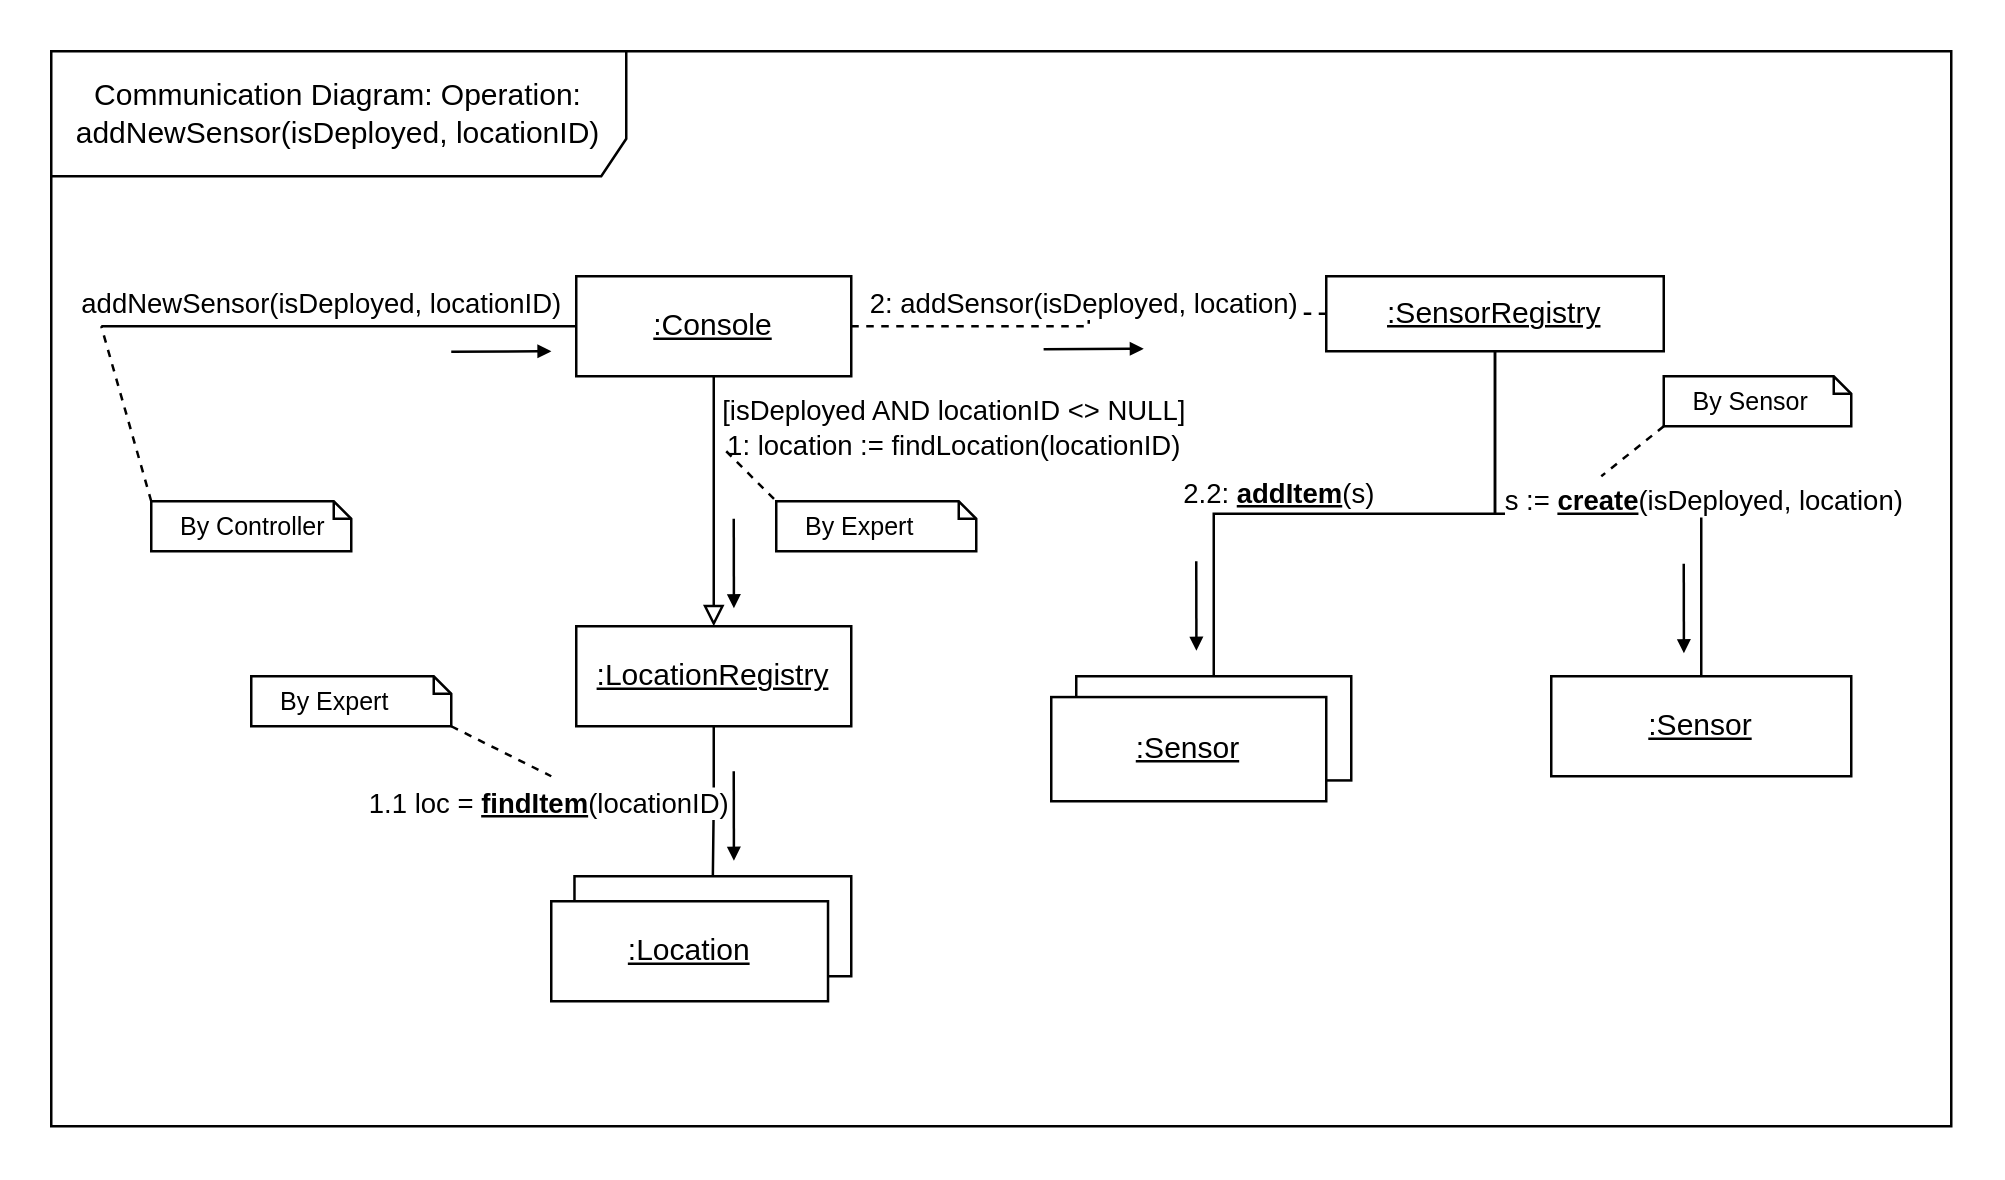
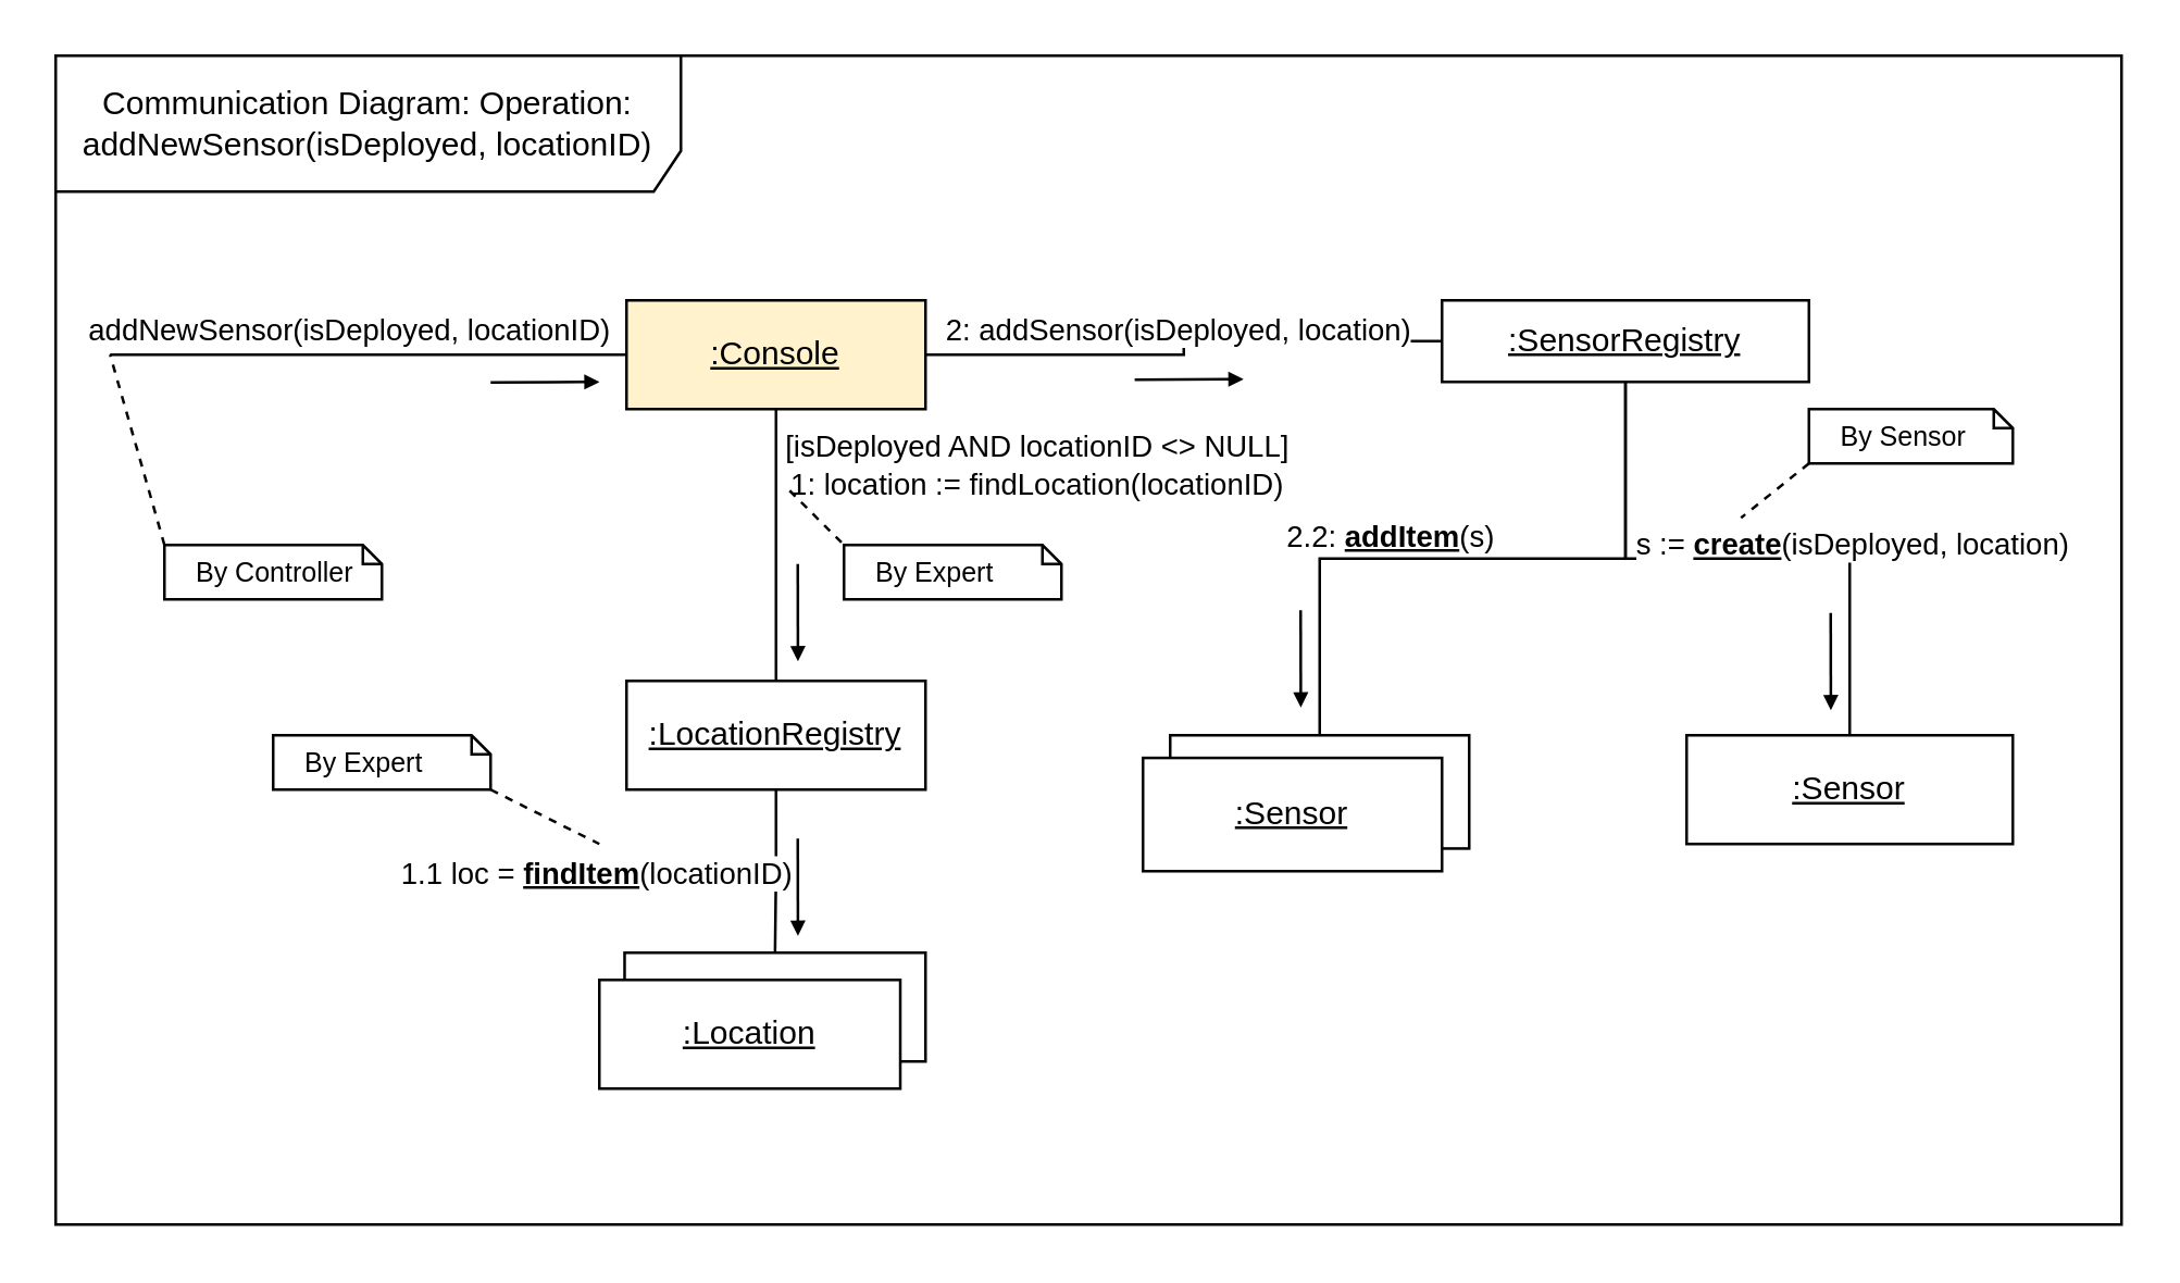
- <mxCell id="18" value="&lt;u&gt;:Console&lt;/u&gt;" style="html=1;whiteSpace=wrap;" vertex="1" parent="1"><mxGeometry x="230" y="110" width="110" height="40" as="geometry" /></mxCell>
+ <mxCell id="18" value="&lt;u&gt;:Console&lt;/u&gt;" style="html=1;whiteSpace=wrap;fillColor=#fff2cc;" vertex="1" parent="1"><mxGeometry x="230" y="110" width="110" height="40" as="geometry" /></mxCell>
- <mxCell id="14" style="edgeStyle=orthogonalEdgeStyle;rounded=0;orthogonalLoop=1;jettySize=auto;html=1;entryX=0;entryY=0.5;entryDx=0;entryDy=0;endArrow=none;endFill=0;dashed=1;" edge="1" parent="1" source="18" target="7"><mxGeometry relative="1" as="geometry" /></mxCell>
+ <mxCell id="14" style="edgeStyle=orthogonalEdgeStyle;rounded=0;orthogonalLoop=1;jettySize=auto;html=1;entryX=0;entryY=0.5;entryDx=0;entryDy=0;endArrow=none;endFill=0;" edge="1" parent="1" source="18" target="7"><mxGeometry relative="1" as="geometry" /></mxCell>
- <mxCell id="16" style="edgeStyle=orthogonalEdgeStyle;rounded=0;orthogonalLoop=1;jettySize=auto;html=1;entryX=0.5;entryY=0;entryDx=0;entryDy=0;endArrow=block;endFill=0;" edge="1" parent="1" source="18" target="23"><mxGeometry relative="1" as="geometry" /></mxCell>
+ <mxCell id="16" style="edgeStyle=orthogonalEdgeStyle;rounded=0;orthogonalLoop=1;jettySize=auto;html=1;entryX=0.5;entryY=0;entryDx=0;entryDy=0;endArrow=none;endFill=0;" edge="1" parent="1" source="18" target="23"><mxGeometry relative="1" as="geometry" /></mxCell>
